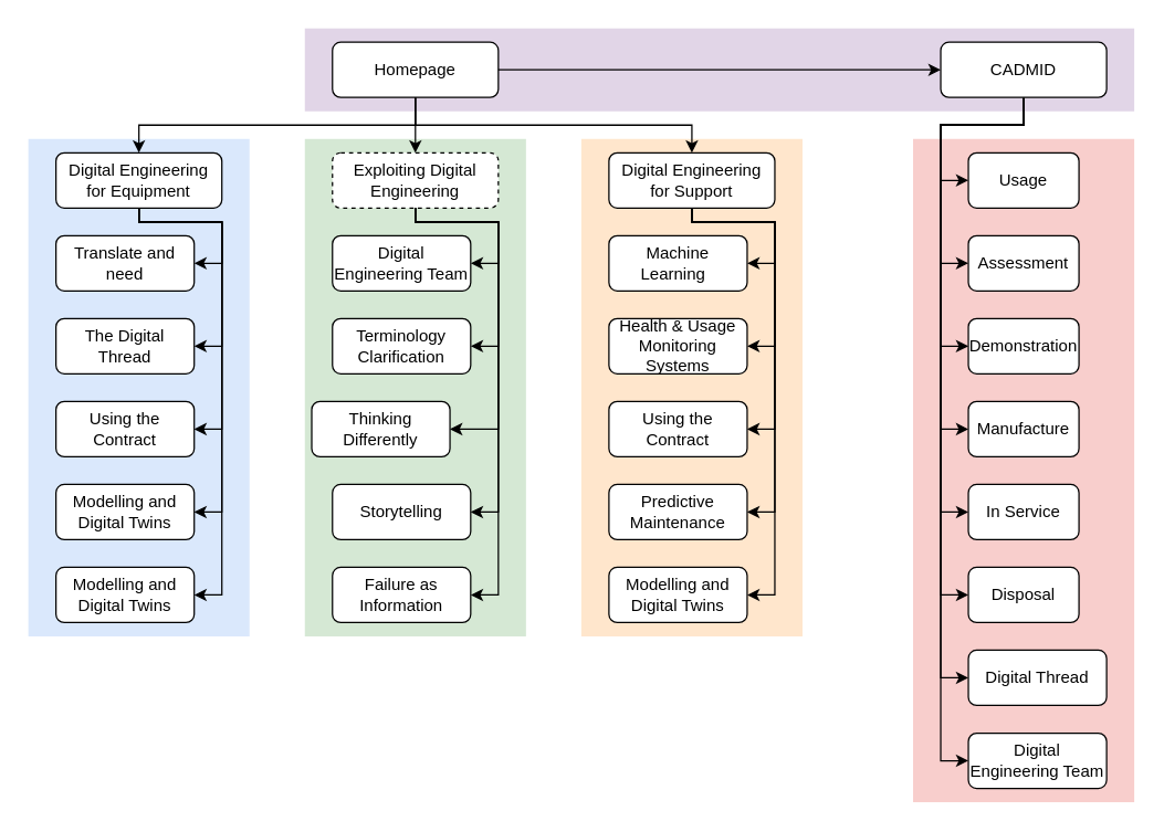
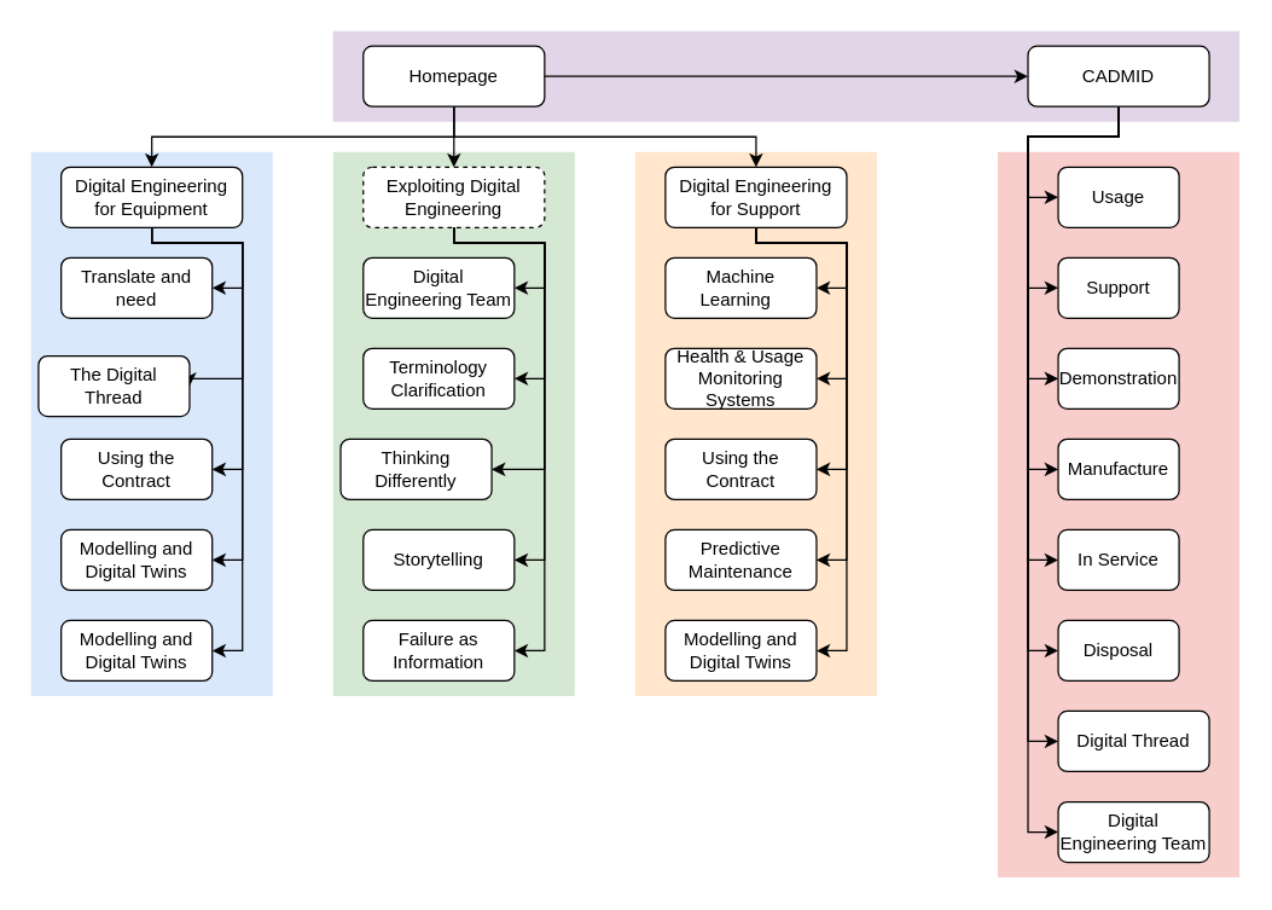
- <mxCell id="55" value="Assessment" style="rounded=1;whiteSpace=wrap;html=1;" vertex="1" parent="1"><mxGeometry x="700" y="170" width="80" height="40" as="geometry" /></mxCell>
+ <mxCell id="55" value="Support" style="rounded=1;whiteSpace=wrap;html=1;" vertex="1" parent="1"><mxGeometry x="700" y="170" width="80" height="40" as="geometry" /></mxCell>
- <mxCell id="17" value="The Digital Thread" style="rounded=1;whiteSpace=wrap;html=1;" vertex="1" parent="1"><mxGeometry x="40" y="230" width="100" height="40" as="geometry" /></mxCell>
+ <mxCell id="17" value="The Digital Thread" style="rounded=1;whiteSpace=wrap;html=1;" vertex="1" parent="1"><mxGeometry x="25" y="235" width="100" height="40" as="geometry" /></mxCell>
